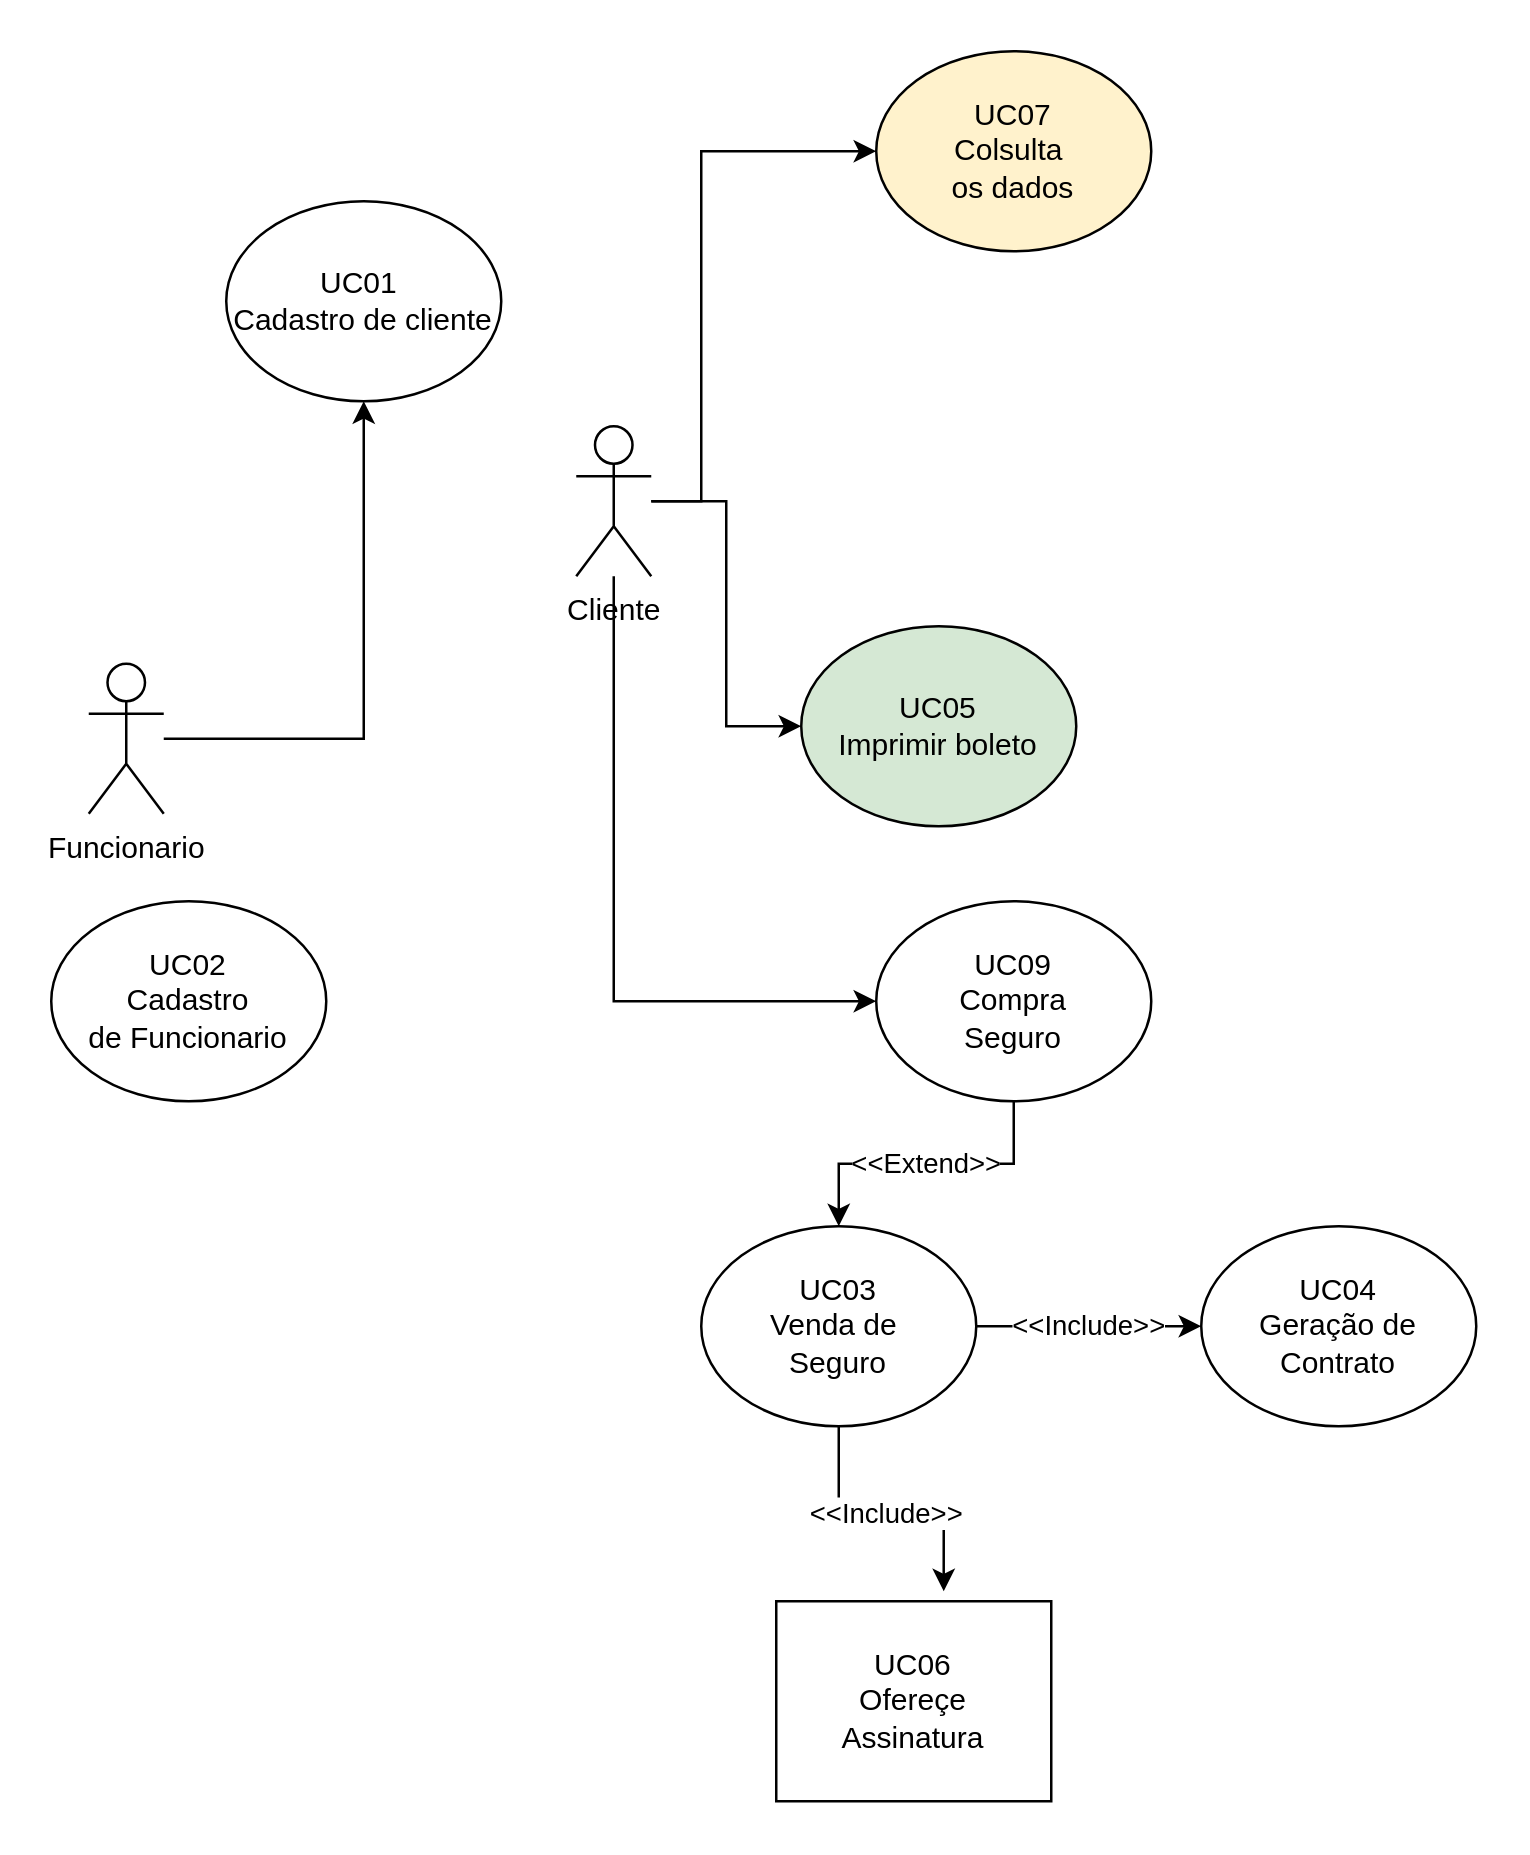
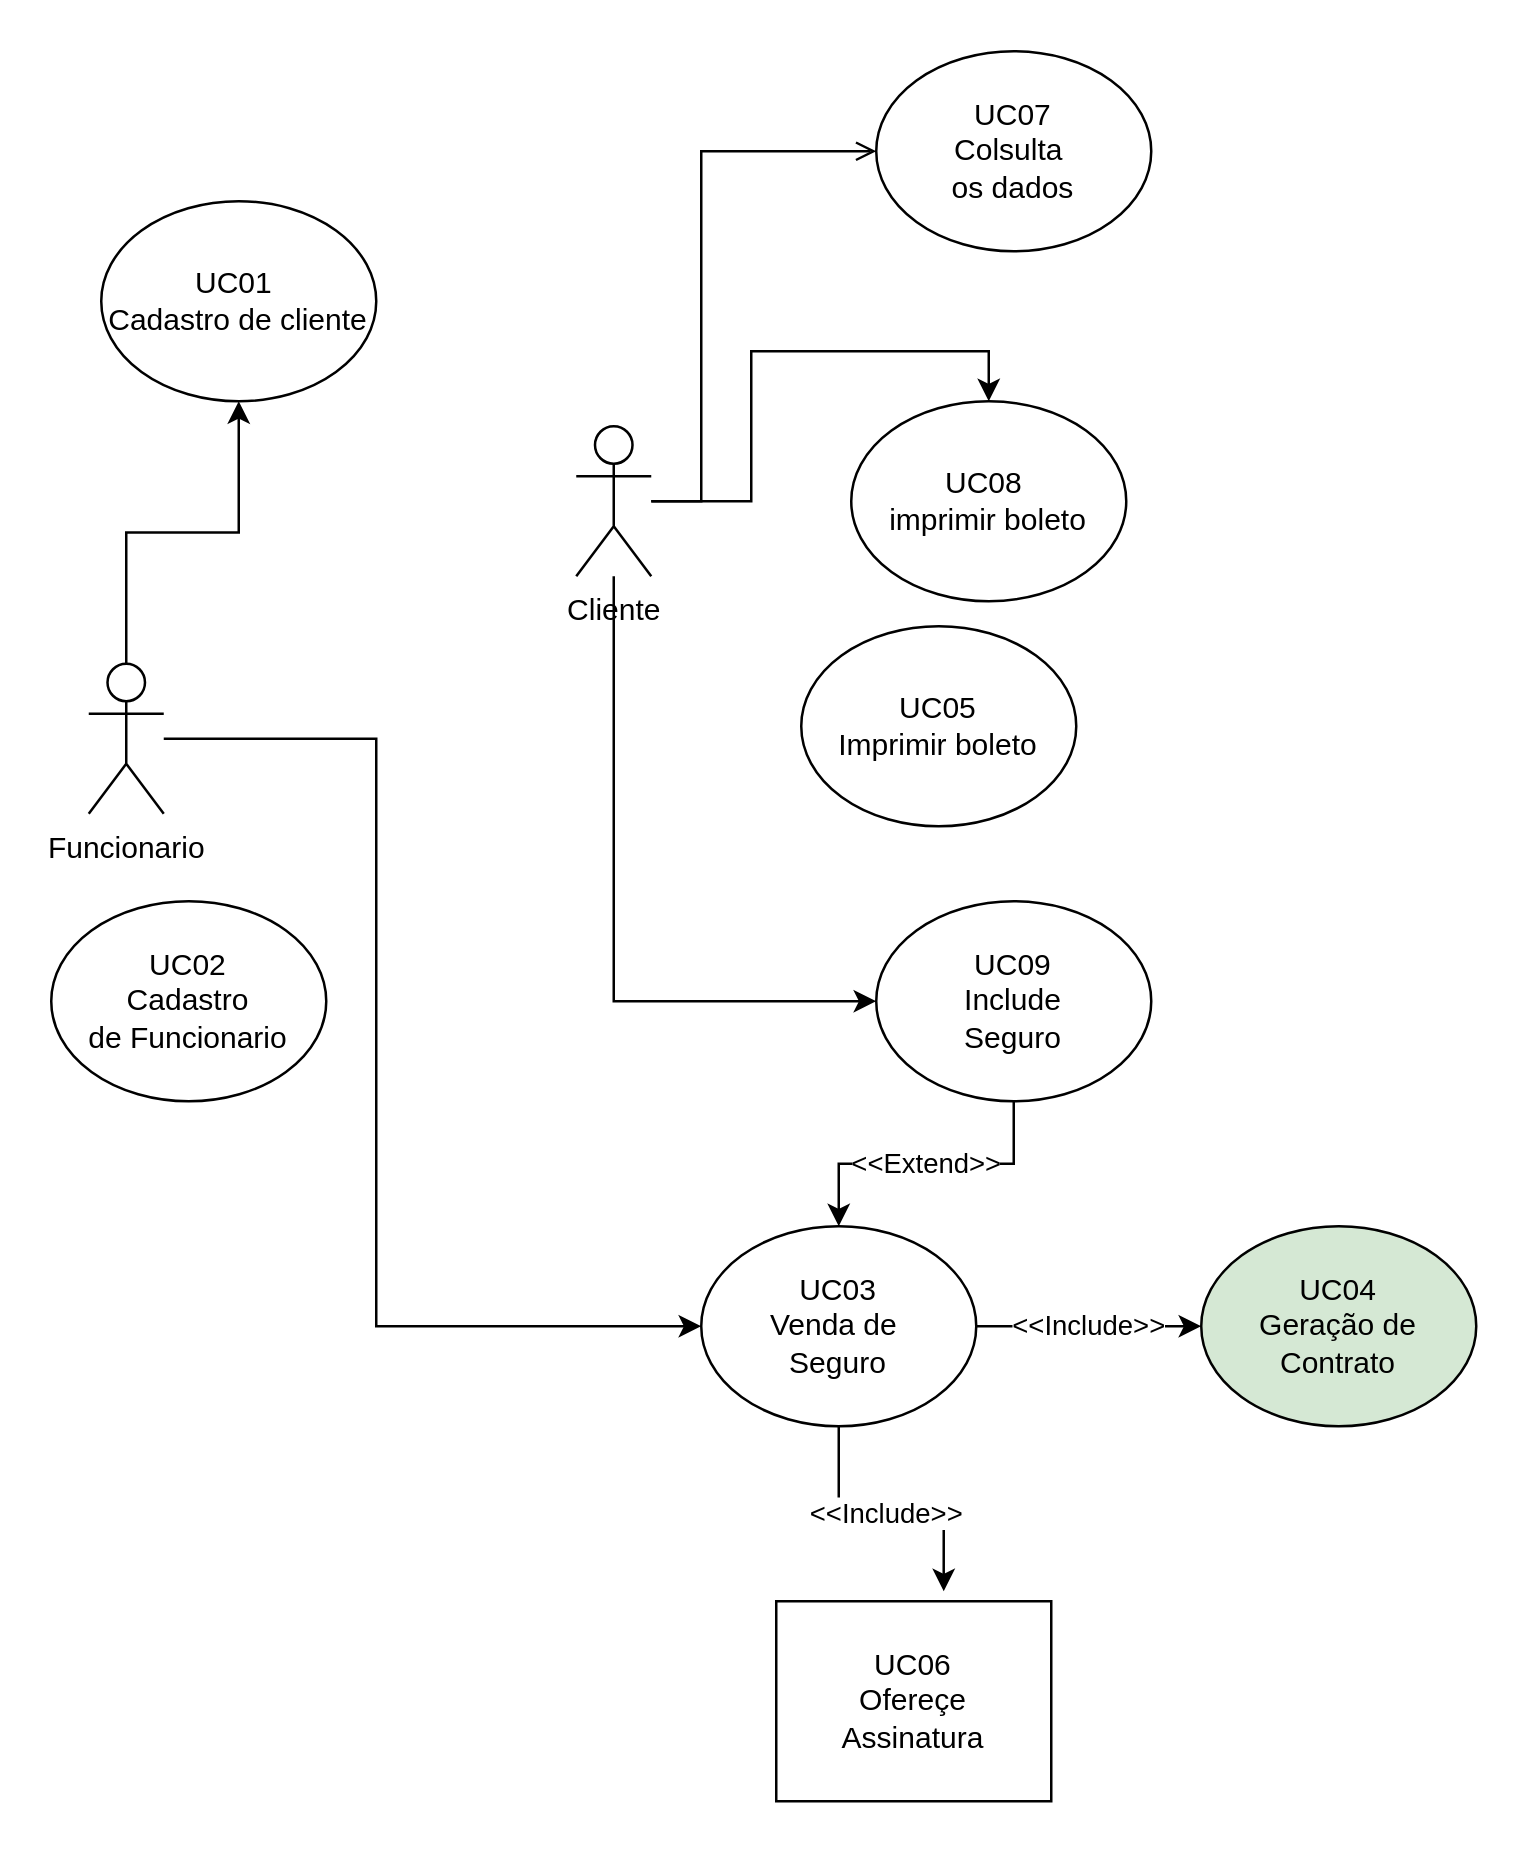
- <mxCell id="13" style="edgeStyle=orthogonalEdgeStyle;rounded=0;orthogonalLoop=1;jettySize=auto;html=1;" edge="1" parent="1" source="15" target="18"><mxGeometry relative="1" as="geometry"><mxPoint x="250" y="80" as="targetPoint" /><Array as="points"><mxPoint x="280" y="200" /><mxPoint x="280" y="60" /></Array></mxGeometry></mxCell>
+ <mxCell id="13" style="edgeStyle=orthogonalEdgeStyle;rounded=0;orthogonalLoop=1;jettySize=auto;html=1;endArrow=open;" edge="1" parent="1" source="15" target="18"><mxGeometry relative="1" as="geometry"><mxPoint x="250" y="80" as="targetPoint" /><Array as="points"><mxPoint x="280" y="200" /><mxPoint x="280" y="60" /></Array></mxGeometry></mxCell>
- <mxCell id="18" value="UC07&lt;br&gt;Colsulta&amp;nbsp;&lt;br&gt;os dados" style="ellipse;whiteSpace=wrap;html=1;align=center;fillColor=#fff2cc;" vertex="1" parent="1"><mxGeometry x="350" y="20" width="110" height="80" as="geometry" /></mxCell>
+ <mxCell id="18" value="UC07&lt;br&gt;Colsulta&amp;nbsp;&lt;br&gt;os dados" style="ellipse;whiteSpace=wrap;html=1;align=center;" vertex="1" parent="1"><mxGeometry x="350" y="20" width="110" height="80" as="geometry" /></mxCell>
- <mxCell id="19" value="UC01&amp;nbsp;&lt;br&gt;Cadastro de cliente" style="ellipse;whiteSpace=wrap;html=1;align=center;" vertex="1" parent="1"><mxGeometry x="90" y="80" width="110" height="80" as="geometry" /></mxCell>
+ <mxCell id="19" value="UC01&amp;nbsp;&lt;br&gt;Cadastro de cliente" style="ellipse;whiteSpace=wrap;html=1;align=center;" vertex="1" parent="1"><mxGeometry x="40" y="80" width="110" height="80" as="geometry" /></mxCell>
+ <mxCell id="11" style="edgeStyle=orthogonalEdgeStyle;rounded=0;orthogonalLoop=1;jettySize=auto;html=1;entryX=0.5;entryY=0;entryDx=0;entryDy=0;" edge="1" parent="1" source="15" target="5"><mxGeometry relative="1" as="geometry" /></mxCell>
+ <mxCell id="5" value="UC08&amp;nbsp;&lt;br&gt;imprimir boleto" style="ellipse;whiteSpace=wrap;html=1;align=center;" vertex="1" parent="1"><mxGeometry x="340" y="160" width="110" height="80" as="geometry" /></mxCell>
- <mxCell id="12" style="edgeStyle=orthogonalEdgeStyle;rounded=0;orthogonalLoop=1;jettySize=auto;html=1;entryX=0;entryY=0.5;entryDx=0;entryDy=0;" edge="1" parent="1" source="15" target="16"><mxGeometry relative="1" as="geometry"><mxPoint x="300" y="290" as="targetPoint" /></mxGeometry></mxCell>
- <mxCell id="16" value="UC05&lt;br&gt;Imprimir boleto" style="ellipse;whiteSpace=wrap;html=1;align=center;fillColor=#d5e8d4;" vertex="1" parent="1"><mxGeometry x="320" y="250" width="110" height="80" as="geometry" /></mxCell>
+ <mxCell id="16" value="UC05&lt;br&gt;Imprimir boleto" style="ellipse;whiteSpace=wrap;html=1;align=center;" vertex="1" parent="1"><mxGeometry x="320" y="250" width="110" height="80" as="geometry" /></mxCell>
- <mxCell id="21" value="UC09&lt;br&gt;Compra&lt;br&gt;Seguro" style="ellipse;whiteSpace=wrap;html=1;align=center;" vertex="1" parent="1"><mxGeometry x="350" y="360" width="110" height="80" as="geometry" /></mxCell>
+ <mxCell id="21" value="UC09&lt;br&gt;Include&lt;br&gt;Seguro" style="ellipse;whiteSpace=wrap;html=1;align=center;" vertex="1" parent="1"><mxGeometry x="350" y="360" width="110" height="80" as="geometry" /></mxCell>
+ <mxCell id="2" style="edgeStyle=orthogonalEdgeStyle;rounded=0;orthogonalLoop=1;jettySize=auto;html=1;" edge="1" parent="1" source="4" target="9"><mxGeometry relative="1" as="geometry"><mxPoint x="145" y="541" as="targetPoint" /><Array as="points"><mxPoint x="150" y="530" /></Array></mxGeometry></mxCell>
- <mxCell id="10" value="UC04&lt;br&gt;Geração de&lt;br&gt;Contrato" style="ellipse;whiteSpace=wrap;html=1;align=center;" vertex="1" parent="1"><mxGeometry x="480" y="490" width="110" height="80" as="geometry" /></mxCell>
+ <mxCell id="10" value="UC04&lt;br&gt;Geração de&lt;br&gt;Contrato" style="ellipse;whiteSpace=wrap;html=1;align=center;fillColor=#d5e8d4;" vertex="1" parent="1"><mxGeometry x="480" y="490" width="110" height="80" as="geometry" /></mxCell>
